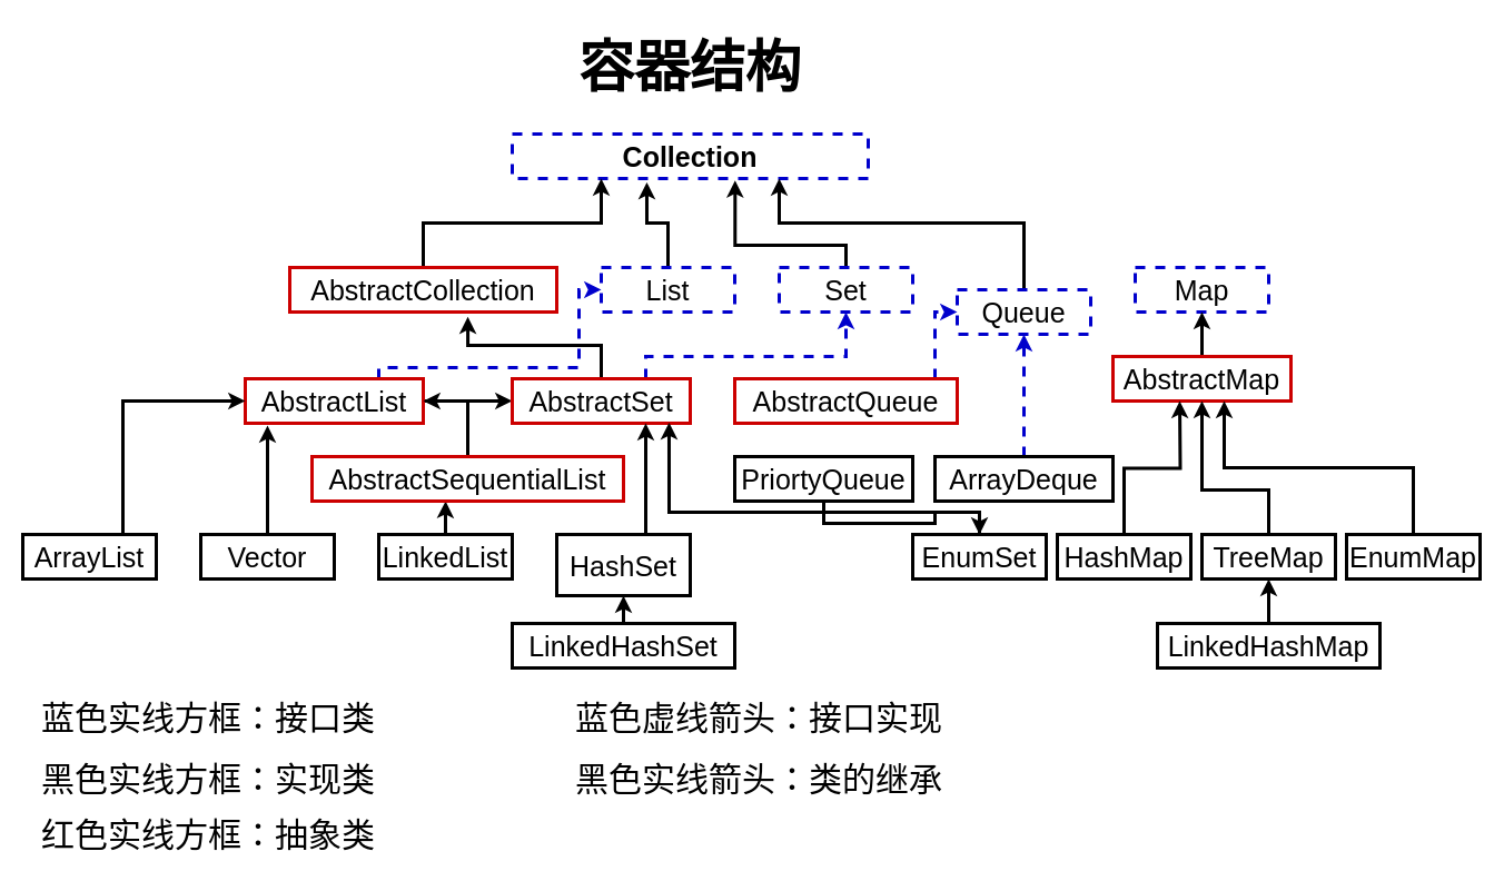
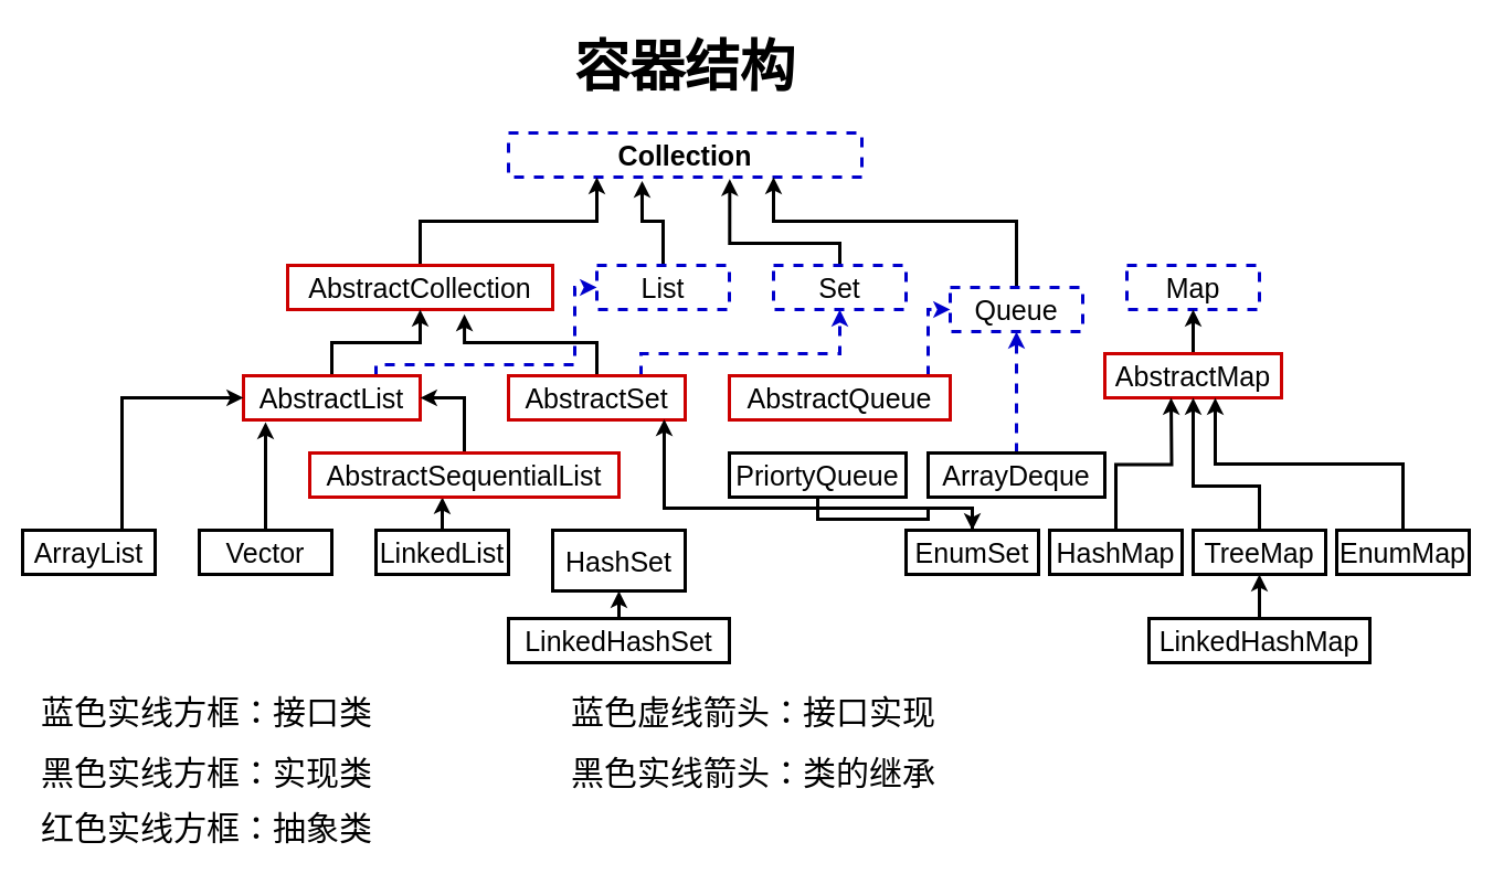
- <mxCell id="12" style="edgeStyle=orthogonalEdgeStyle;rounded=0;orthogonalLoop=1;jettySize=auto;html=1;fontSize=25;strokeWidth=3;" edge="1" parent="1" source="14" target="19"><mxGeometry relative="1" as="geometry" /></mxCell>
+ <mxCell id="12" style="edgeStyle=orthogonalEdgeStyle;rounded=0;orthogonalLoop=1;jettySize=auto;html=1;entryX=0.5;entryY=1;entryDx=0;entryDy=0;fontSize=25;strokeWidth=3;" edge="1" parent="1" source="14" target="5"><mxGeometry relative="1" as="geometry" /></mxCell>
- <mxCell id="20" style="edgeStyle=orthogonalEdgeStyle;rounded=0;orthogonalLoop=1;jettySize=auto;html=1;entryX=0.75;entryY=1;entryDx=0;entryDy=0;fontSize=25;strokeWidth=3;" edge="1" parent="1" source="21" target="19"><mxGeometry relative="1" as="geometry"><Array as="points"><mxPoint x="580" y="460" /><mxPoint x="580" y="460" /></Array></mxGeometry></mxCell>
